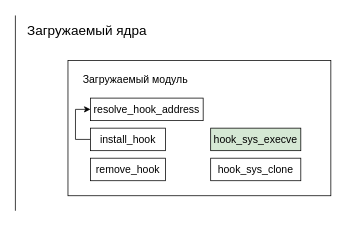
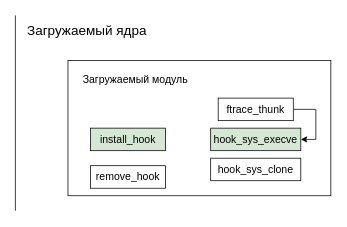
- <mxCell id="8" value="resolve_hook_address" style="rounded=0;whiteSpace=wrap;html=1;fontSize=14;" vertex="1" parent="1"><mxGeometry x="120" y="130" width="150" height="30" as="geometry" /></mxCell>
+ <mxCell id="14" value="ftrace_thunk" style="rounded=0;whiteSpace=wrap;html=1;fontSize=14;" vertex="1" parent="1"><mxGeometry x="290" y="130" width="100" height="30" as="geometry" /></mxCell>
+ <mxCell id="13" style="edgeStyle=orthogonalEdgeStyle;rounded=0;orthogonalLoop=1;jettySize=auto;html=1;exitX=1;exitY=0.5;exitDx=0;exitDy=0;entryX=1;entryY=0.5;entryDx=0;entryDy=0;fontSize=18;" edge="1" parent="1" source="14" target="9"><mxGeometry relative="1" as="geometry" /></mxCell>
- <mxCell id="5" style="edgeStyle=orthogonalEdgeStyle;rounded=0;orthogonalLoop=1;jettySize=auto;html=1;exitX=0;exitY=0.5;exitDx=0;exitDy=0;entryX=0;entryY=0.5;entryDx=0;entryDy=0;fontSize=18;" edge="1" parent="1" source="6" target="8"><mxGeometry relative="1" as="geometry"><Array as="points"><mxPoint x="100" y="185" /><mxPoint x="100" y="145" /></Array></mxGeometry></mxCell>
- <mxCell id="6" value="install_hook" style="rounded=0;whiteSpace=wrap;html=1;fontSize=14;" vertex="1" parent="1"><mxGeometry x="120" y="170" width="100" height="30" as="geometry" /></mxCell>
+ <mxCell id="6" value="install_hook" style="rounded=0;whiteSpace=wrap;html=1;fontSize=14;fillColor=#d5e8d4;" vertex="1" parent="1"><mxGeometry x="120" y="170" width="100" height="30" as="geometry" /></mxCell>
- <mxCell id="7" value="remove_hook" style="rounded=0;whiteSpace=wrap;html=1;fontSize=14;" vertex="1" parent="1"><mxGeometry x="120" y="210" width="100" height="30" as="geometry" /></mxCell>
+ <mxCell id="7" value="remove_hook" style="rounded=0;whiteSpace=wrap;html=1;fontSize=14;" vertex="1" parent="1"><mxGeometry x="120" y="220" width="100" height="30" as="geometry" /></mxCell>
